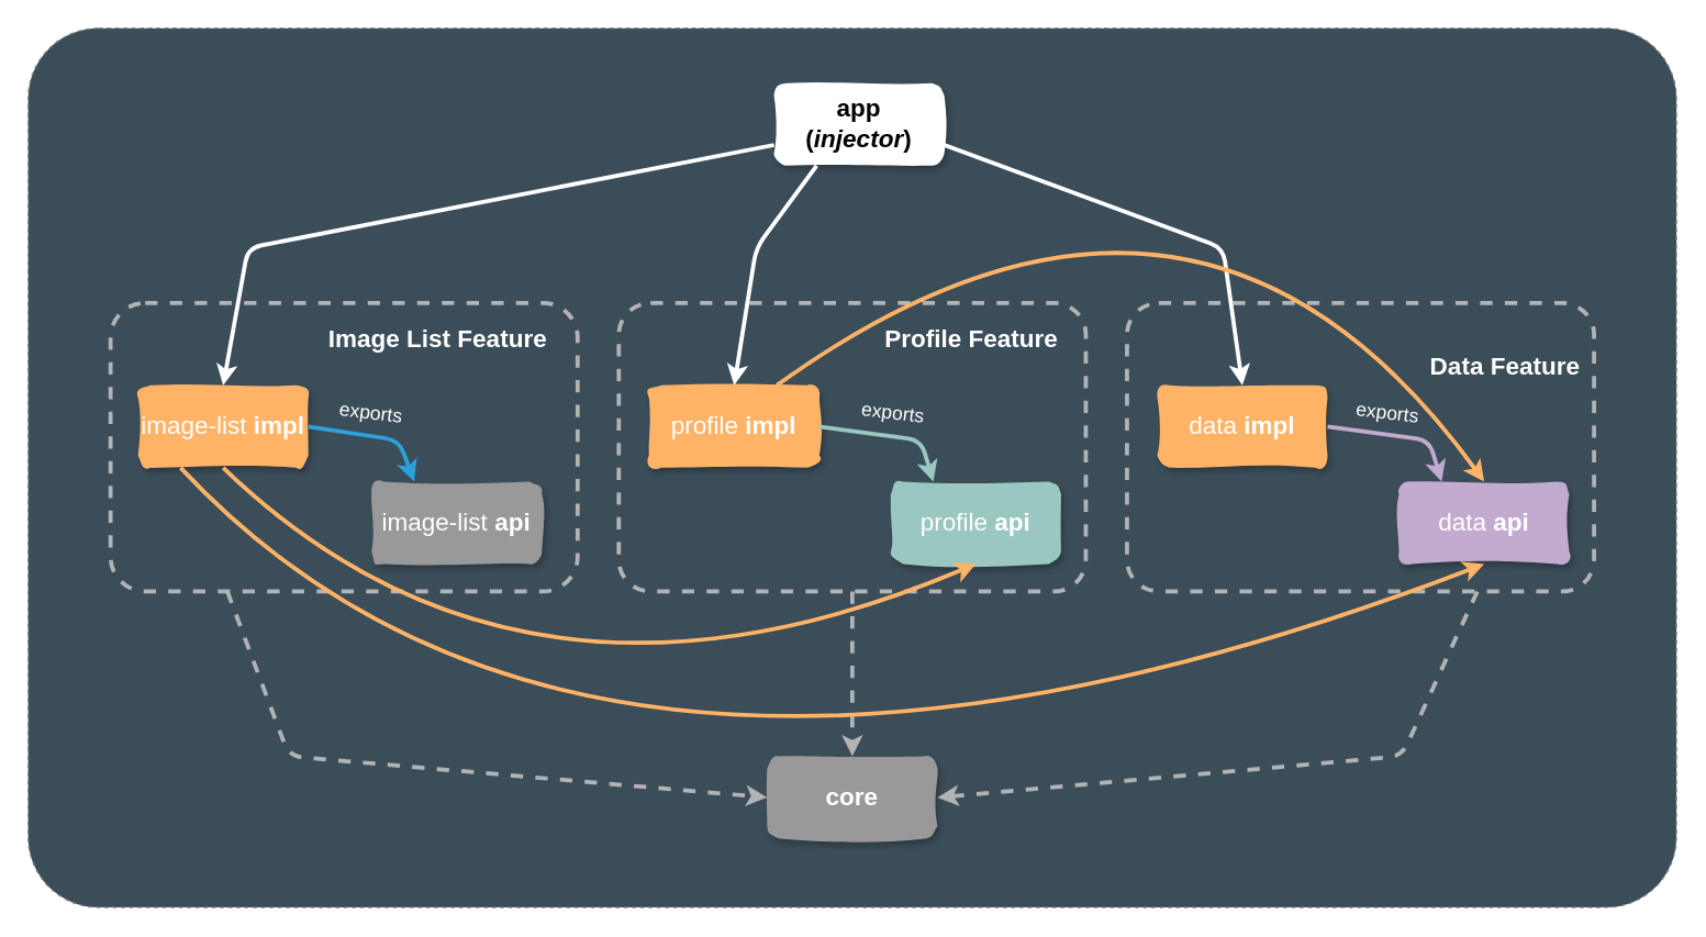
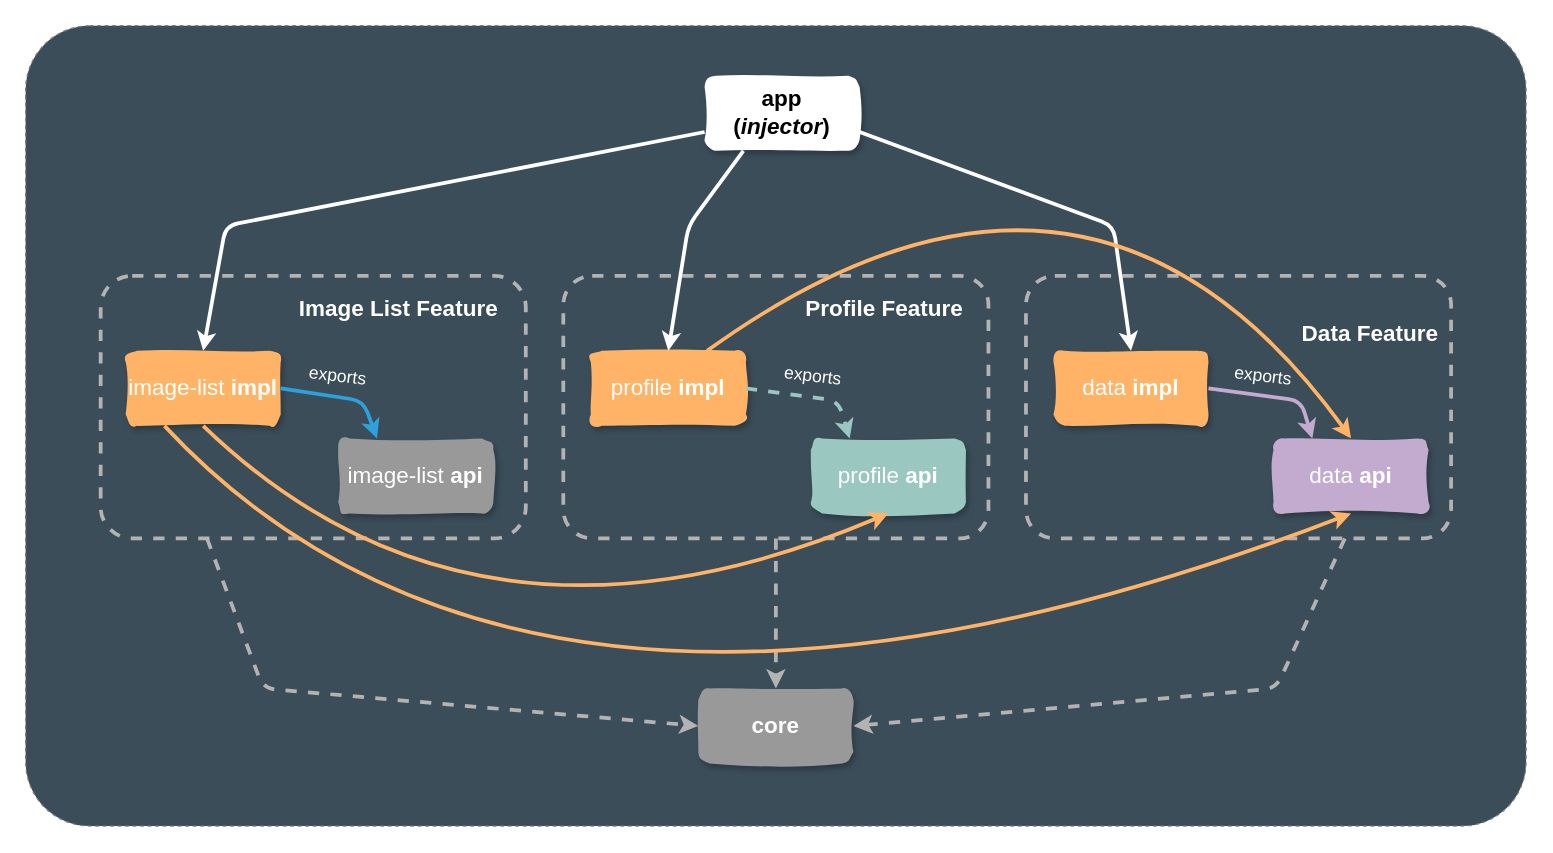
- <mxCell id="22" value="" style="endArrow=classic;html=1;shadow=0;strokeWidth=3;fontSize=18;fontColor=#000000;exitX=1;exitY=0.5;exitDx=0;exitDy=0;entryX=0.25;entryY=0;entryDx=0;entryDy=0;strokeColor=#9AC7BF;" parent="2" source="13" target="9" edge="1"><mxGeometry width="50" height="50" as="geometry"><mxPoint x="590" y="290" as="sourcePoint" /><mxPoint x="698" y="330" as="targetPoint" /><Array as="points"><mxPoint x="650" y="300" /></Array></mxGeometry></mxCell>
+ <mxCell id="22" value="" style="endArrow=classic;html=1;shadow=0;strokeWidth=3;fontSize=18;fontColor=#000000;exitX=1;exitY=0.5;exitDx=0;exitDy=0;entryX=0.25;entryY=0;entryDx=0;entryDy=0;strokeColor=#9AC7BF;dashed=1;" parent="2" source="13" target="9" edge="1"><mxGeometry width="50" height="50" as="geometry"><mxPoint x="590" y="290" as="sourcePoint" /><mxPoint x="698" y="330" as="targetPoint" /><Array as="points"><mxPoint x="650" y="300" /></Array></mxGeometry></mxCell>
